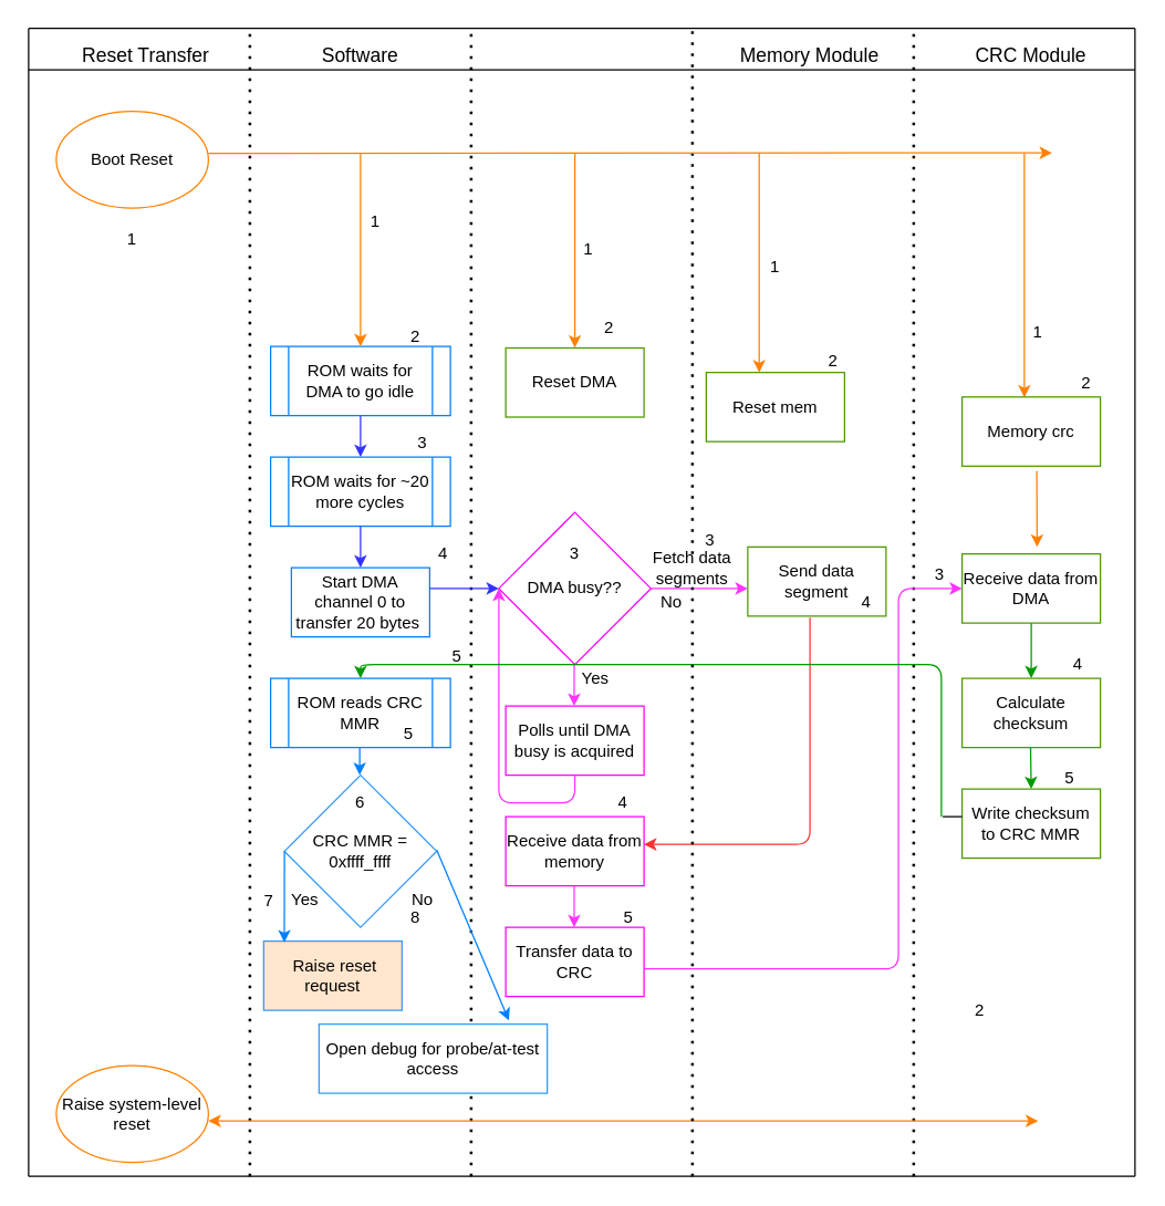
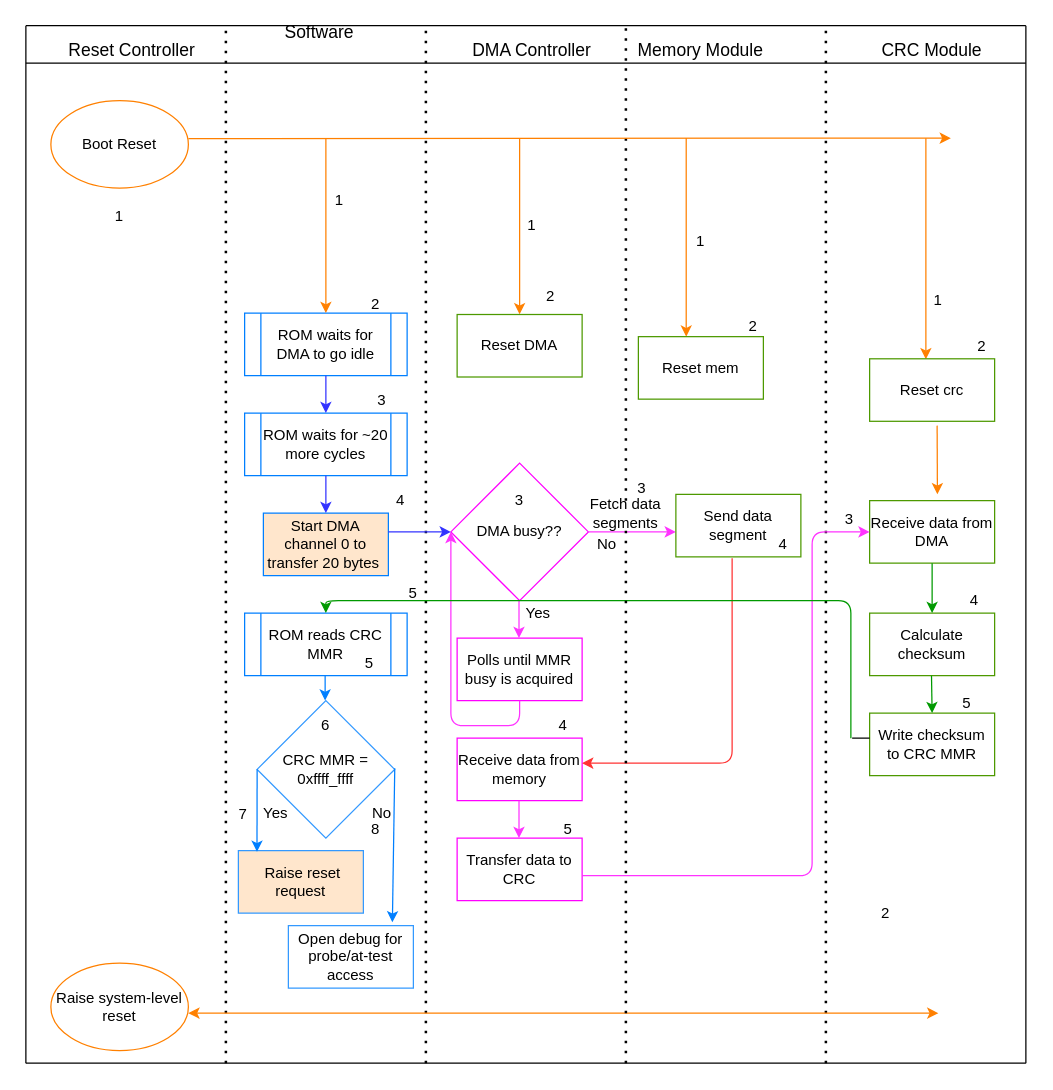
- <mxCell id="9" value="&lt;font style=&quot;font-size: 14px&quot;&gt;Reset Transfer&lt;/font&gt;" style="text;html=1;strokeColor=none;fillColor=none;align=center;verticalAlign=middle;whiteSpace=wrap;rounded=0;" parent="1" vertex="1"><mxGeometry x="50" y="30" width="110" height="20" as="geometry" /></mxCell>
+ <mxCell id="9" value="&lt;font style=&quot;font-size: 14px&quot;&gt;Reset Controller&lt;/font&gt;" style="text;html=1;strokeColor=none;fillColor=none;align=center;verticalAlign=middle;whiteSpace=wrap;rounded=0;" parent="1" vertex="1"><mxGeometry x="50" y="30" width="110" height="20" as="geometry" /></mxCell>
- <mxCell id="10" value="&lt;font style=&quot;font-size: 14px&quot;&gt;Software&lt;/font&gt;" style="text;html=1;strokeColor=none;fillColor=none;align=center;verticalAlign=middle;whiteSpace=wrap;rounded=0;" parent="1" vertex="1"><mxGeometry x="240" y="30" width="40" height="20" as="geometry" /></mxCell>
+ <mxCell id="10" value="&lt;font style=&quot;font-size: 14px&quot;&gt;Software&lt;/font&gt;" style="text;html=1;strokeColor=none;fillColor=none;align=center;verticalAlign=middle;whiteSpace=wrap;rounded=0;" parent="1" vertex="1"><mxGeometry x="235" y="15" width="40" height="20" as="geometry" /></mxCell>
+ <mxCell id="11" value="&lt;font style=&quot;font-size: 14px&quot;&gt;DMA Controller&lt;/font&gt;" style="text;html=1;strokeColor=none;fillColor=none;align=center;verticalAlign=middle;whiteSpace=wrap;rounded=0;" parent="1" vertex="1"><mxGeometry x="370" y="30" width="110" height="20" as="geometry" /></mxCell>
- <mxCell id="12" value="&lt;font style=&quot;font-size: 14px&quot;&gt;Memory Module&lt;/font&gt;" style="text;html=1;strokeColor=none;fillColor=none;align=center;verticalAlign=middle;whiteSpace=wrap;rounded=0;" parent="1" vertex="1"><mxGeometry x="530" y="30" width="110" height="20" as="geometry" /></mxCell>
+ <mxCell id="12" value="&lt;font style=&quot;font-size: 14px&quot;&gt;Memory Module&lt;/font&gt;" style="text;html=1;strokeColor=none;fillColor=none;align=center;verticalAlign=middle;whiteSpace=wrap;rounded=0;" parent="1" vertex="1"><mxGeometry x="505" y="30" width="110" height="20" as="geometry" /></mxCell>
- <mxCell id="79" value="Memory crc" style="rounded=0;whiteSpace=wrap;html=1;strokeColor=#4D9900;" parent="1" vertex="1"><mxGeometry x="694.996" y="286.536" width="100" height="50" as="geometry" /></mxCell>
+ <mxCell id="79" value="Reset crc" style="rounded=0;whiteSpace=wrap;html=1;strokeColor=#4D9900;" parent="1" vertex="1"><mxGeometry x="694.996" y="286.536" width="100" height="50" as="geometry" /></mxCell>
- <mxCell id="16" value="Start DMA channel 0 to transfer 20 bytes&amp;nbsp;" style="rounded=0;whiteSpace=wrap;html=1;strokeColor=#007FFF;" parent="1" vertex="1"><mxGeometry x="210" y="410" width="100" height="50" as="geometry" /></mxCell>
+ <mxCell id="16" value="Start DMA channel 0 to transfer 20 bytes&amp;nbsp;" style="rounded=0;whiteSpace=wrap;html=1;strokeColor=#007FFF;fillColor=#ffe6cc;" parent="1" vertex="1"><mxGeometry x="210" y="410" width="100" height="50" as="geometry" /></mxCell>
- <mxCell id="21" value="Polls until DMA busy is acquired" style="rounded=0;whiteSpace=wrap;html=1;strokeColor=#FF00FF;" parent="1" vertex="1"><mxGeometry x="365" y="510" width="100" height="50" as="geometry" /></mxCell>
+ <mxCell id="21" value="Polls until MMR busy is acquired" style="rounded=0;whiteSpace=wrap;html=1;strokeColor=#FF00FF;" parent="1" vertex="1"><mxGeometry x="365" y="510" width="100" height="50" as="geometry" /></mxCell>
- <mxCell id="29" value="Open debug for probe/at-test access" style="rounded=0;whiteSpace=wrap;html=1;strokeColor=#3399FF;" parent="1" vertex="1"><mxGeometry x="230" y="740" width="165" height="50" as="geometry" /></mxCell>
+ <mxCell id="29" value="Open debug for probe/at-test access" style="rounded=0;whiteSpace=wrap;html=1;strokeColor=#3399FF;" parent="1" vertex="1"><mxGeometry x="230" y="740" width="100" height="50" as="geometry" /></mxCell>
